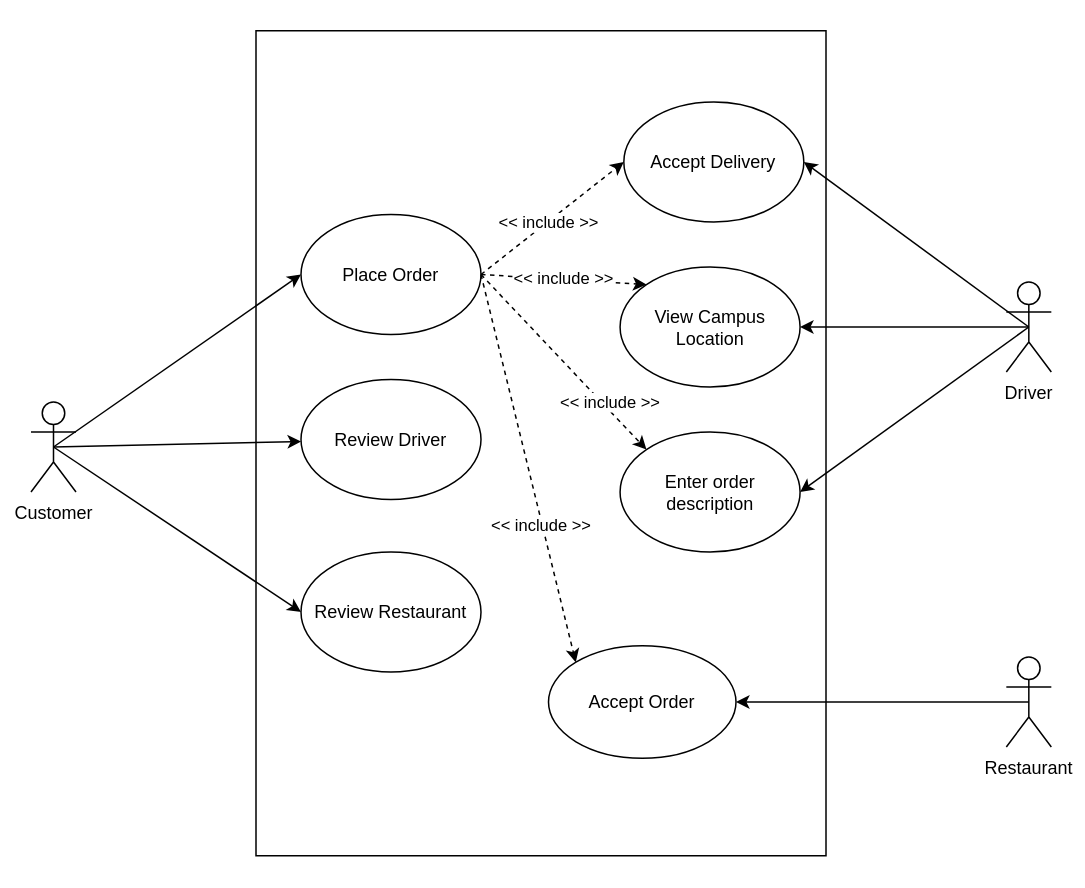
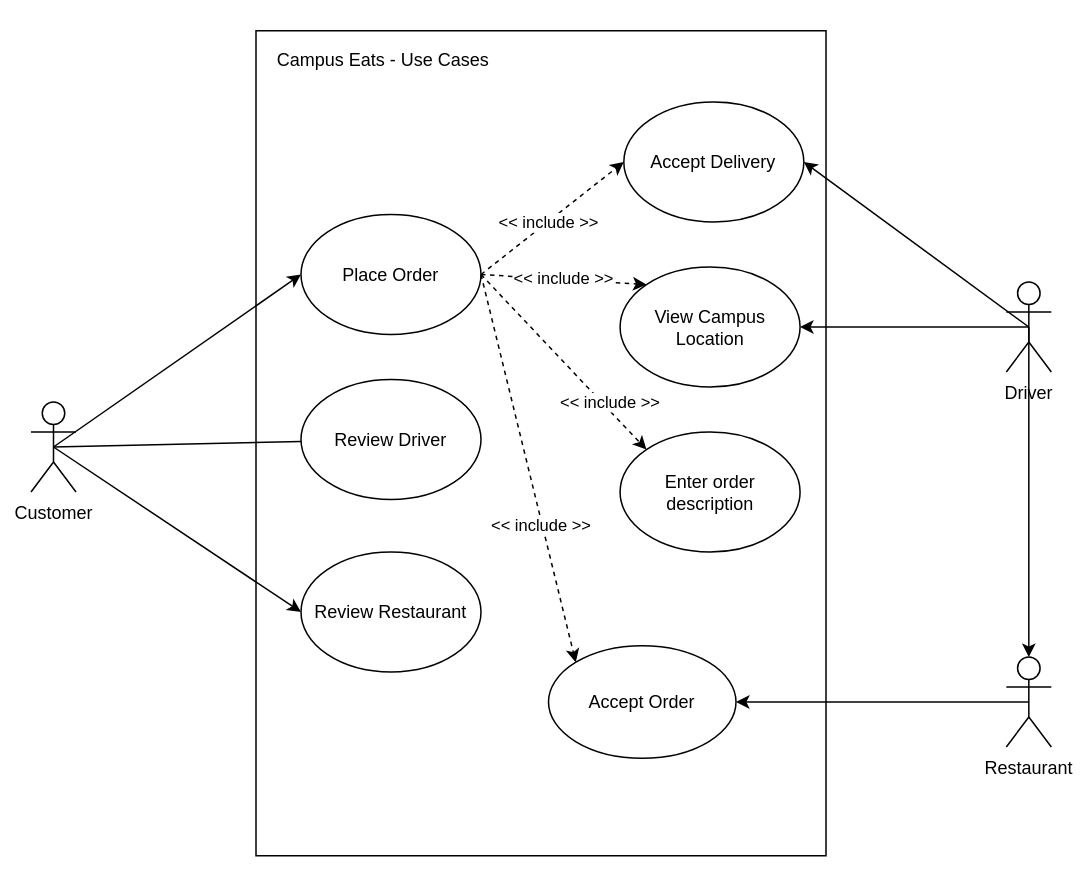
+ <mxCell id="3" value="Campus Eats - Use Cases" style="text;html=1;strokeColor=none;fillColor=none;align=center;verticalAlign=middle;whiteSpace=wrap;rounded=0;" vertex="1" parent="1"><mxGeometry x="170" y="30" width="170" height="20" as="geometry" /></mxCell>
- <mxCell id="10" style="edgeStyle=none;rounded=0;orthogonalLoop=1;jettySize=auto;html=1;exitX=0.5;exitY=0.5;exitDx=0;exitDy=0;exitPerimeter=0;entryX=1;entryY=0.5;entryDx=0;entryDy=0;" edge="1" parent="1" source="11" target="21"><mxGeometry relative="1" as="geometry" /></mxCell>
+ <mxCell id="10" style="edgeStyle=none;rounded=0;orthogonalLoop=1;jettySize=auto;html=1;exitX=0.5;exitY=0.5;exitDx=0;exitDy=0;exitPerimeter=0;" edge="1" parent="1" source="11" target="13"><mxGeometry relative="1" as="geometry" /></mxCell>
- <mxCell id="4" style="edgeStyle=none;rounded=0;orthogonalLoop=1;jettySize=auto;html=1;exitX=0.5;exitY=0.5;exitDx=0;exitDy=0;exitPerimeter=0;" edge="1" parent="1" source="7" target="15"><mxGeometry relative="1" as="geometry" /></mxCell>
+ <mxCell id="4" style="edgeStyle=none;rounded=0;orthogonalLoop=1;jettySize=auto;html=1;exitX=0.5;exitY=0.5;exitDx=0;exitDy=0;exitPerimeter=0;endArrow=none;" edge="1" parent="1" source="7" target="15"><mxGeometry relative="1" as="geometry" /></mxCell>
